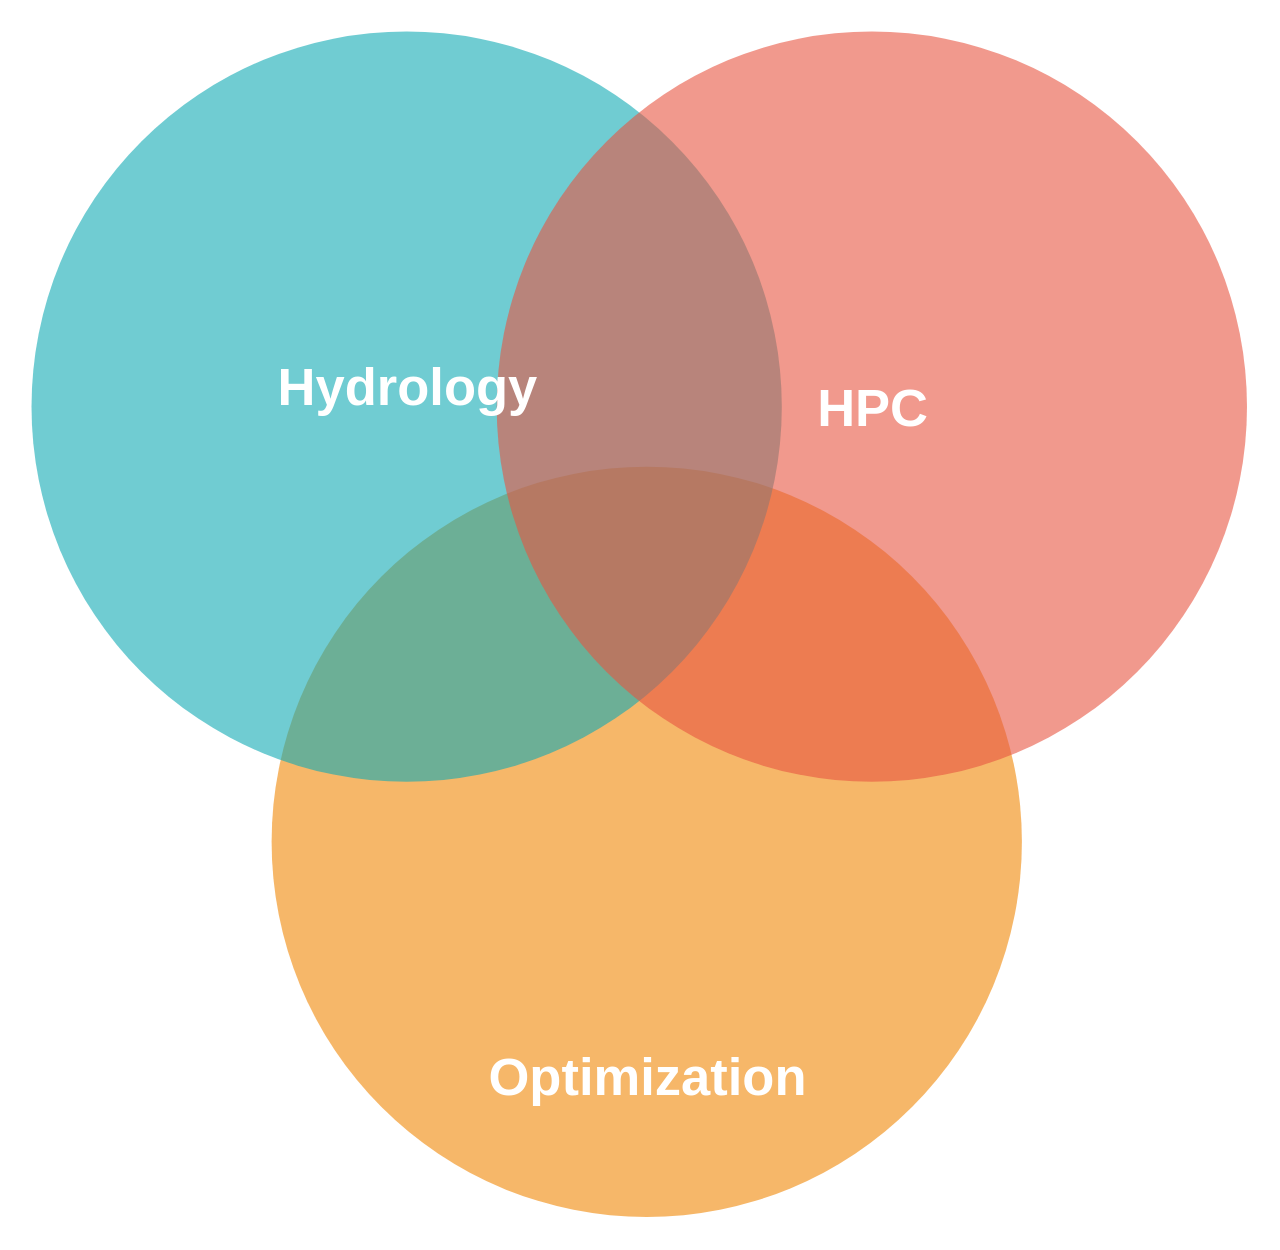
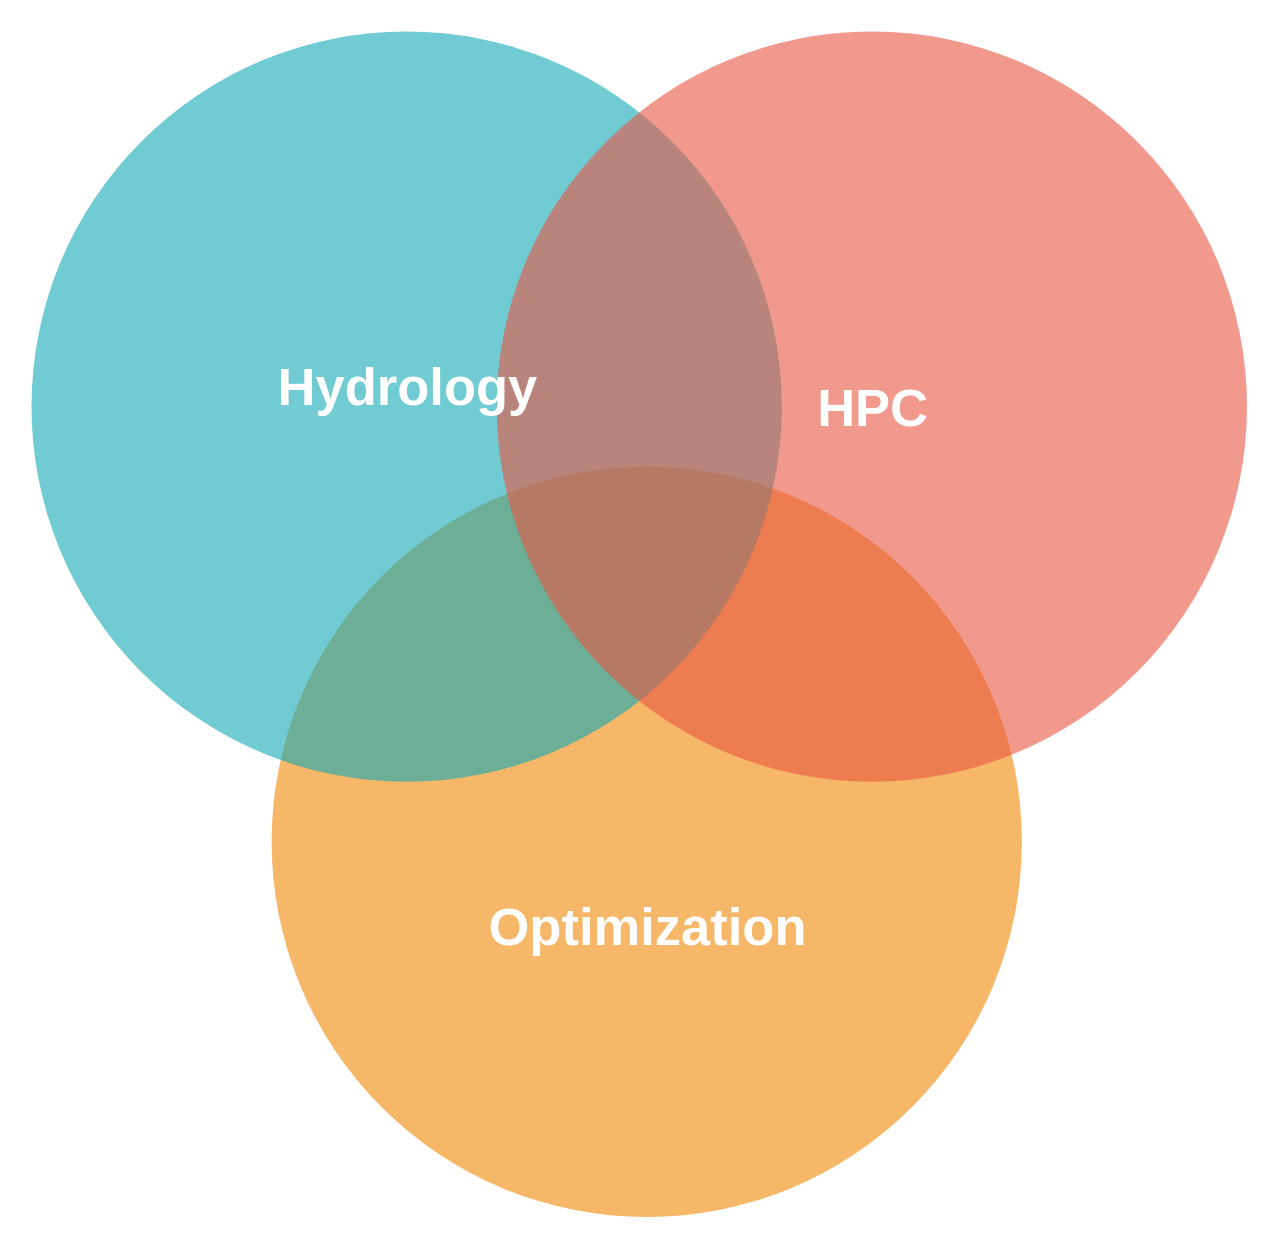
- <mxCell id="5" value="&lt;font style=&quot;font-size: 35px&quot;&gt;&lt;b&gt;&lt;font style=&quot;font-size: 35px&quot; face=&quot;Helvetica&quot;&gt;Optimization&lt;/font&gt;&lt;/b&gt;&lt;/font&gt;" style="text;fontSize=24;align=center;verticalAlign=middle;html=1;fontColor=#FFFFFF;" parent="1" vertex="1"><mxGeometry x="335.5" y="682" width="190" height="70" as="geometry" /></mxCell>
+ <mxCell id="5" value="&lt;font style=&quot;font-size: 35px&quot;&gt;&lt;b&gt;&lt;font style=&quot;font-size: 35px&quot; face=&quot;Helvetica&quot;&gt;Optimization&lt;/font&gt;&lt;/b&gt;&lt;/font&gt;" style="text;fontSize=24;align=center;verticalAlign=middle;html=1;fontColor=#FFFFFF;" parent="1" vertex="1"><mxGeometry x="335.5" y="582" width="190" height="70" as="geometry" /></mxCell>
